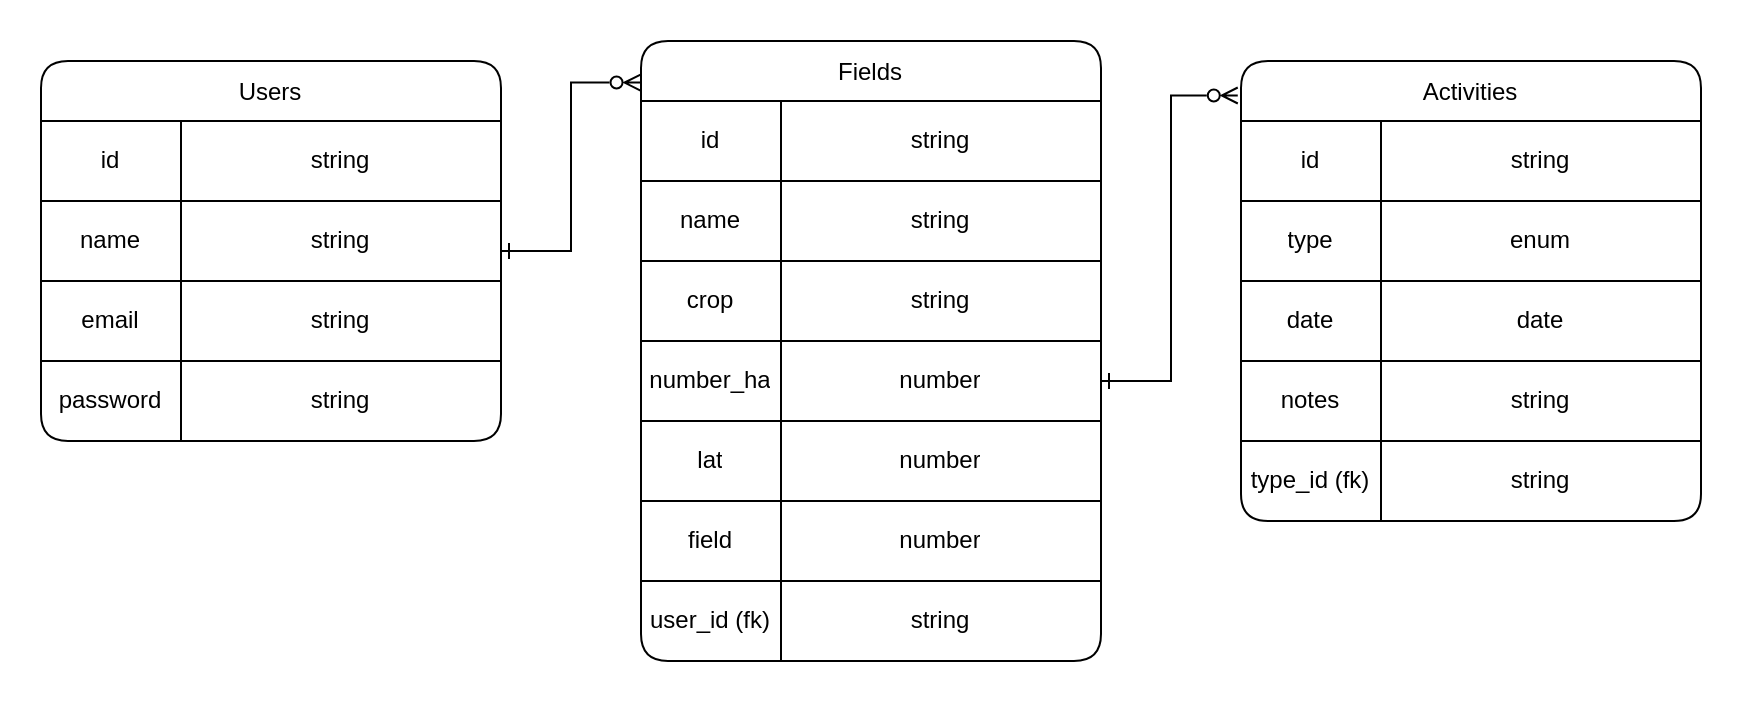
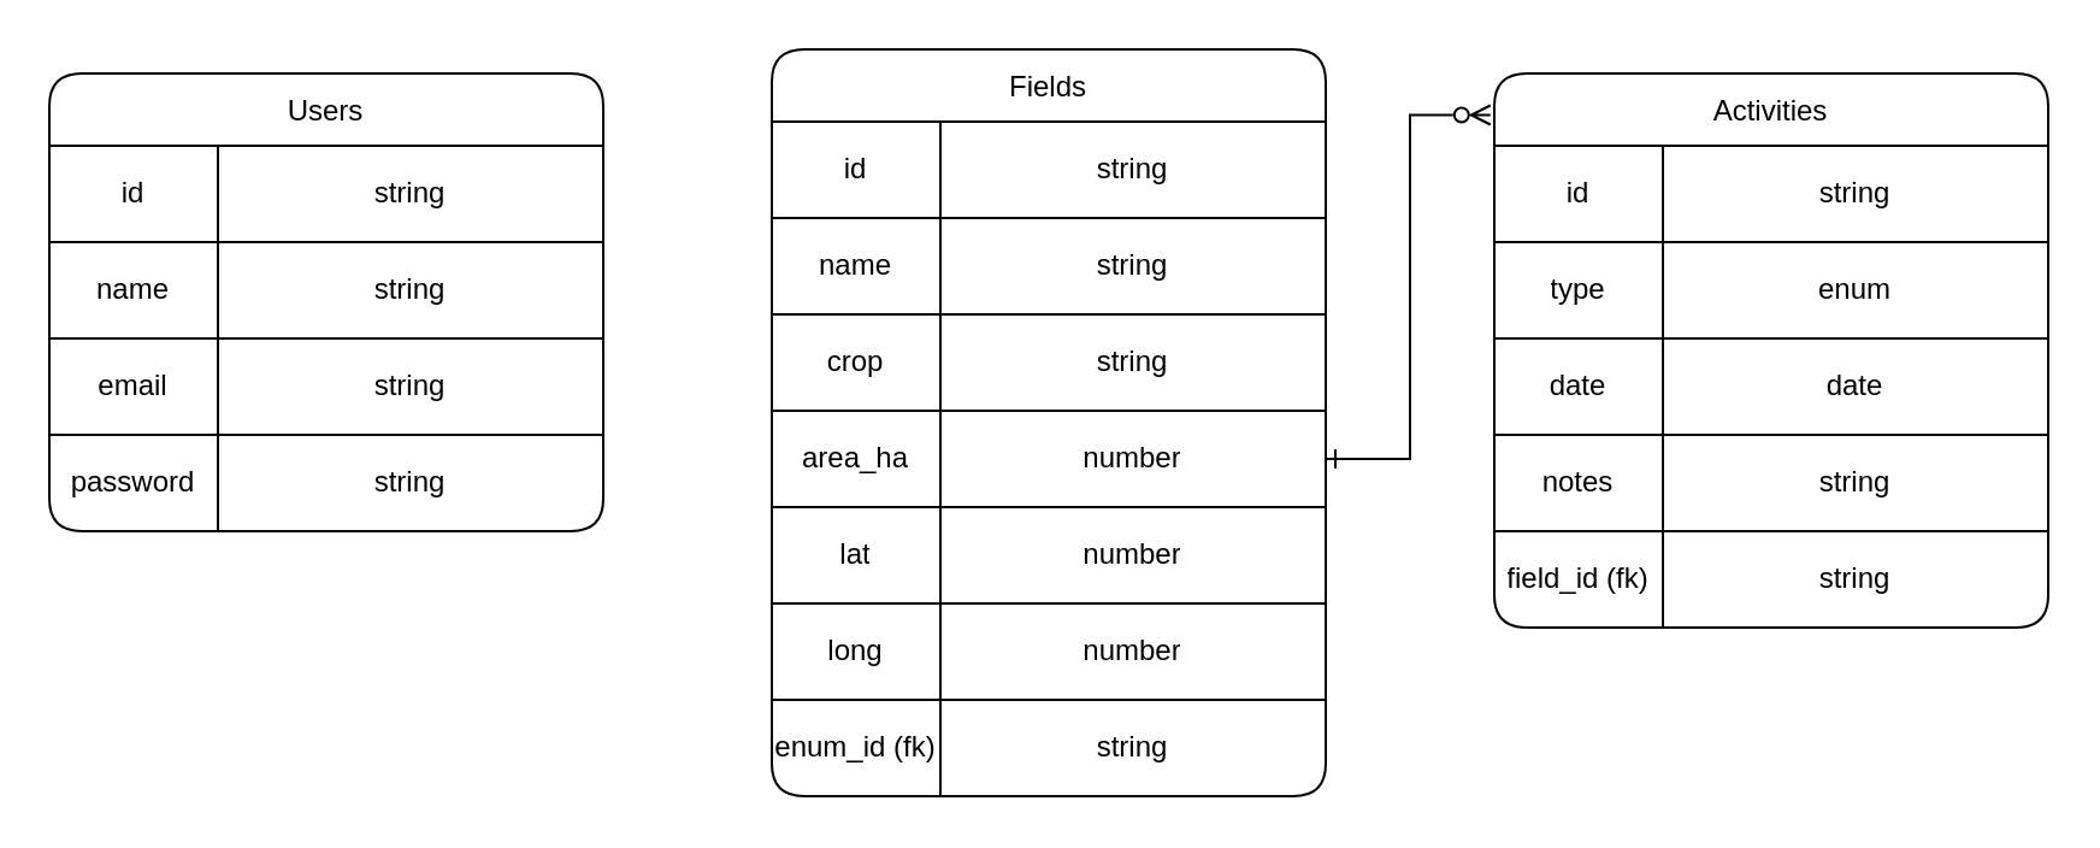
- <mxCell id="2" value="" style="edgeStyle=orthogonalEdgeStyle;rounded=0;orthogonalLoop=1;jettySize=auto;html=1;entryX=-0.001;entryY=0.067;entryDx=0;entryDy=0;entryPerimeter=0;endArrow=ERzeroToMany;endFill=0;startArrow=ERone;startFill=0;" edge="1" parent="1" source="3" target="16"><mxGeometry relative="1" as="geometry"><mxPoint x="340" y="125" as="targetPoint" /></mxGeometry></mxCell>
- <mxCell id="27" value="number_ha" style="shape=partialRectangle;html=1;whiteSpace=wrap;connectable=0;strokeColor=inherit;overflow=hidden;fillColor=none;top=0;left=0;bottom=0;right=0;pointerEvents=1;" vertex="1" parent="26"><mxGeometry width="70" height="40" as="geometry"><mxRectangle width="70" height="40" as="alternateBounds" /></mxGeometry></mxCell>
+ <mxCell id="27" value="area_ha" style="shape=partialRectangle;html=1;whiteSpace=wrap;connectable=0;strokeColor=inherit;overflow=hidden;fillColor=none;top=0;left=0;bottom=0;right=0;pointerEvents=1;" vertex="1" parent="26"><mxGeometry width="70" height="40" as="geometry"><mxRectangle width="70" height="40" as="alternateBounds" /></mxGeometry></mxCell>
- <mxCell id="52" value="type_id (fk)" style="shape=partialRectangle;html=1;whiteSpace=wrap;connectable=0;strokeColor=inherit;overflow=hidden;fillColor=none;top=0;left=0;bottom=0;right=0;pointerEvents=1;" vertex="1" parent="51"><mxGeometry width="70" height="40" as="geometry"><mxRectangle width="70" height="40" as="alternateBounds" /></mxGeometry></mxCell>
+ <mxCell id="52" value="field_id (fk)" style="shape=partialRectangle;html=1;whiteSpace=wrap;connectable=0;strokeColor=inherit;overflow=hidden;fillColor=none;top=0;left=0;bottom=0;right=0;pointerEvents=1;" vertex="1" parent="51"><mxGeometry width="70" height="40" as="geometry"><mxRectangle width="70" height="40" as="alternateBounds" /></mxGeometry></mxCell>
- <mxCell id="33" value="field" style="shape=partialRectangle;html=1;whiteSpace=wrap;connectable=0;strokeColor=inherit;overflow=hidden;fillColor=none;top=0;left=0;bottom=0;right=0;pointerEvents=1;" vertex="1" parent="32"><mxGeometry width="70" height="40" as="geometry"><mxRectangle width="70" height="40" as="alternateBounds" /></mxGeometry></mxCell>
+ <mxCell id="33" value="long" style="shape=partialRectangle;html=1;whiteSpace=wrap;connectable=0;strokeColor=inherit;overflow=hidden;fillColor=none;top=0;left=0;bottom=0;right=0;pointerEvents=1;" vertex="1" parent="32"><mxGeometry width="70" height="40" as="geometry"><mxRectangle width="70" height="40" as="alternateBounds" /></mxGeometry></mxCell>
- <mxCell id="36" value="user_id (fk)" style="shape=partialRectangle;html=1;whiteSpace=wrap;connectable=0;strokeColor=inherit;overflow=hidden;fillColor=none;top=0;left=0;bottom=0;right=0;pointerEvents=1;" vertex="1" parent="35"><mxGeometry width="70" height="40" as="geometry"><mxRectangle width="70" height="40" as="alternateBounds" /></mxGeometry></mxCell>
+ <mxCell id="36" value="enum_id (fk)" style="shape=partialRectangle;html=1;whiteSpace=wrap;connectable=0;strokeColor=inherit;overflow=hidden;fillColor=none;top=0;left=0;bottom=0;right=0;pointerEvents=1;" vertex="1" parent="35"><mxGeometry width="70" height="40" as="geometry"><mxRectangle width="70" height="40" as="alternateBounds" /></mxGeometry></mxCell>
